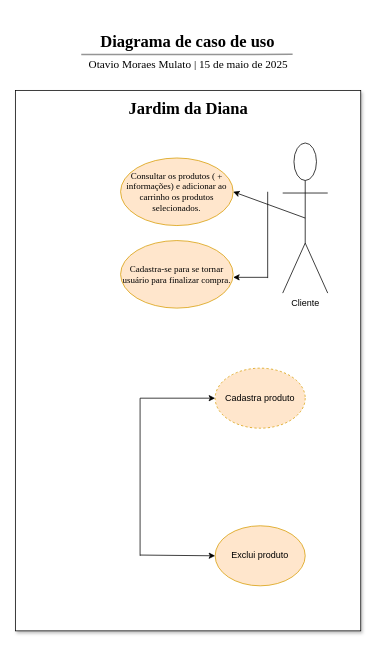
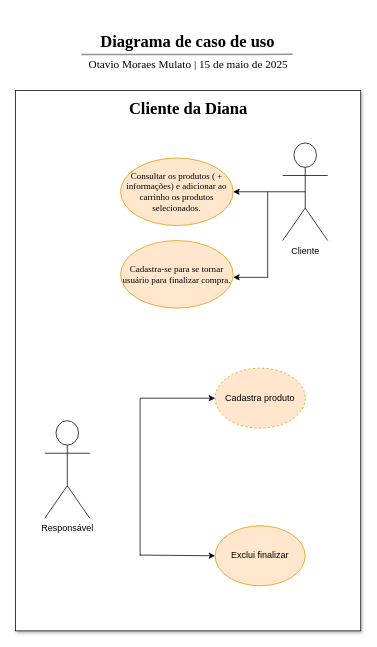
- <mxCell id="6" value="&lt;h1&gt;&lt;font face=&quot;Times New Roman&quot;&gt;Jardim da Diana&lt;/font&gt;&lt;/h1&gt;" style="text;html=1;align=center;verticalAlign=middle;resizable=0;points=[];autosize=1;strokeColor=none;fillColor=none;fontSize=11;" vertex="1" parent="1"><mxGeometry x="160" y="110" width="180" height="70" as="geometry" /></mxCell>
+ <mxCell id="6" value="&lt;h1&gt;&lt;font face=&quot;Times New Roman&quot;&gt;Cliente da Diana&lt;/font&gt;&lt;/h1&gt;" style="text;html=1;align=center;verticalAlign=middle;resizable=0;points=[];autosize=1;strokeColor=none;fillColor=none;fontSize=11;" vertex="1" parent="1"><mxGeometry x="160" y="110" width="180" height="70" as="geometry" /></mxCell>
- <mxCell id="7" value="Cliente" style="shape=umlActor;verticalLabelPosition=bottom;verticalAlign=top;html=1;outlineConnect=0;" vertex="1" parent="1"><mxGeometry x="376" y="190" width="60" height="200" as="geometry" /></mxCell>
+ <mxCell id="7" value="Cliente" style="shape=umlActor;verticalLabelPosition=bottom;verticalAlign=top;html=1;outlineConnect=0;" vertex="1" parent="1"><mxGeometry x="376" y="190" width="60" height="130" as="geometry" /></mxCell>
+ <mxCell id="10" value="Responsável" style="shape=umlActor;verticalLabelPosition=bottom;verticalAlign=top;html=1;outlineConnect=0;" vertex="1" parent="1"><mxGeometry x="59" y="560" width="60" height="130" as="geometry" /></mxCell>
- <mxCell id="15" value="Exclui produto" style="ellipse;whiteSpace=wrap;html=1;fillColor=#ffe6cc;strokeColor=#d79b00;" vertex="1" parent="1"><mxGeometry x="286" y="700" width="120" height="80" as="geometry" /></mxCell>
+ <mxCell id="15" value="Exclui finalizar" style="ellipse;whiteSpace=wrap;html=1;fillColor=#ffe6cc;strokeColor=#d79b00;" vertex="1" parent="1"><mxGeometry x="286" y="700" width="120" height="80" as="geometry" /></mxCell>
